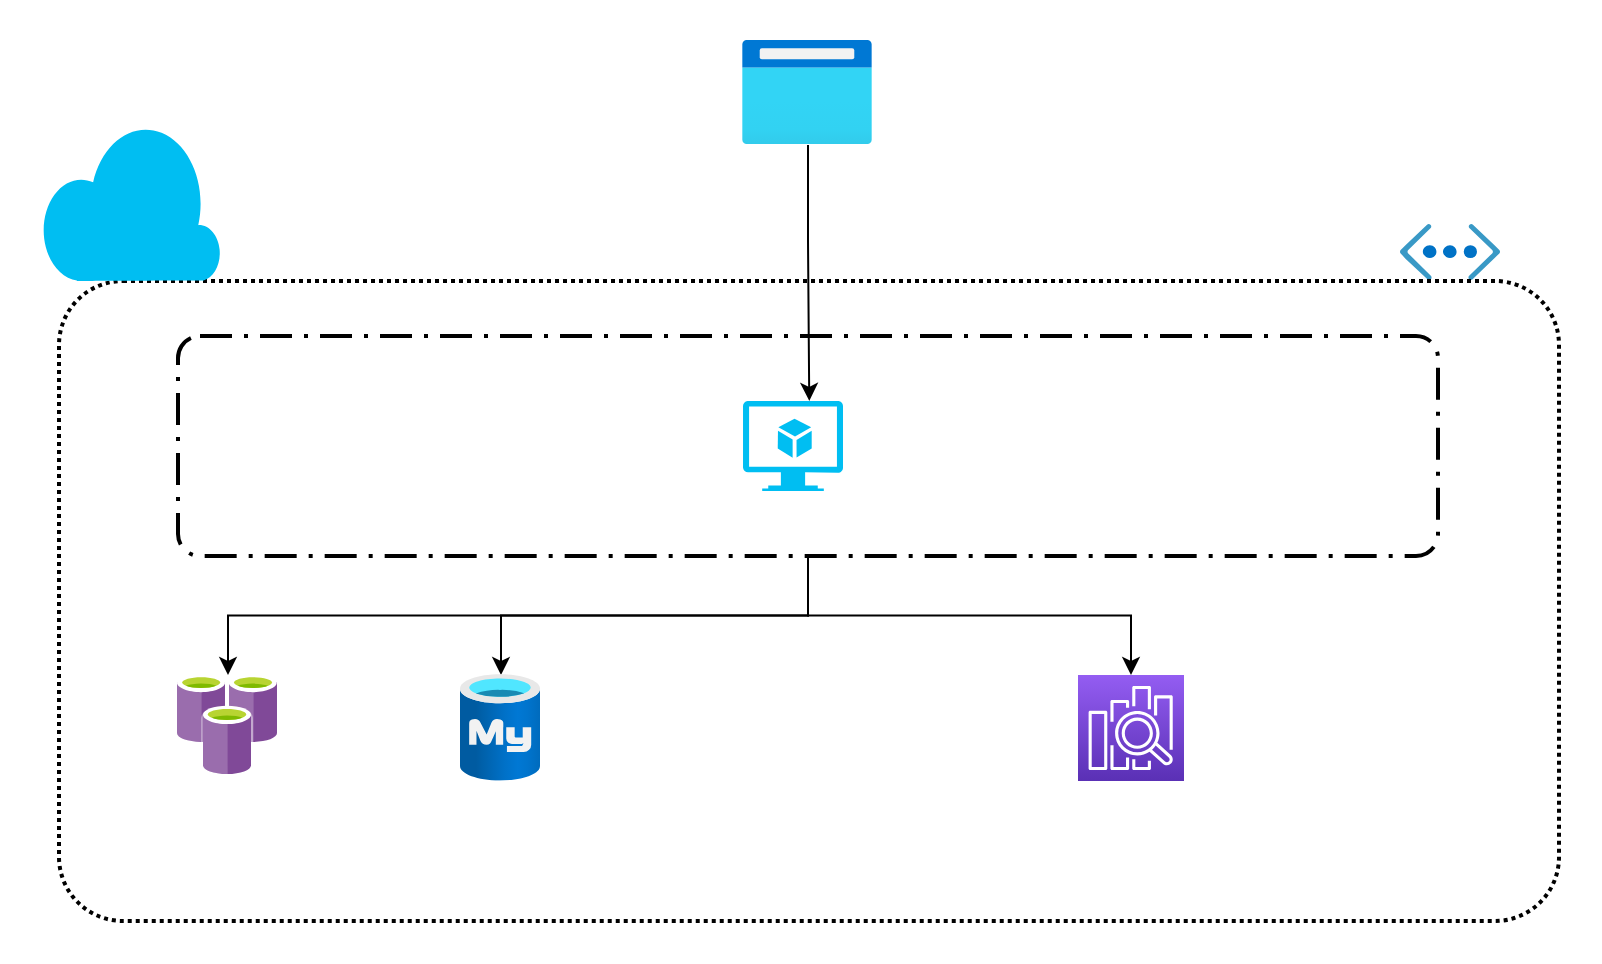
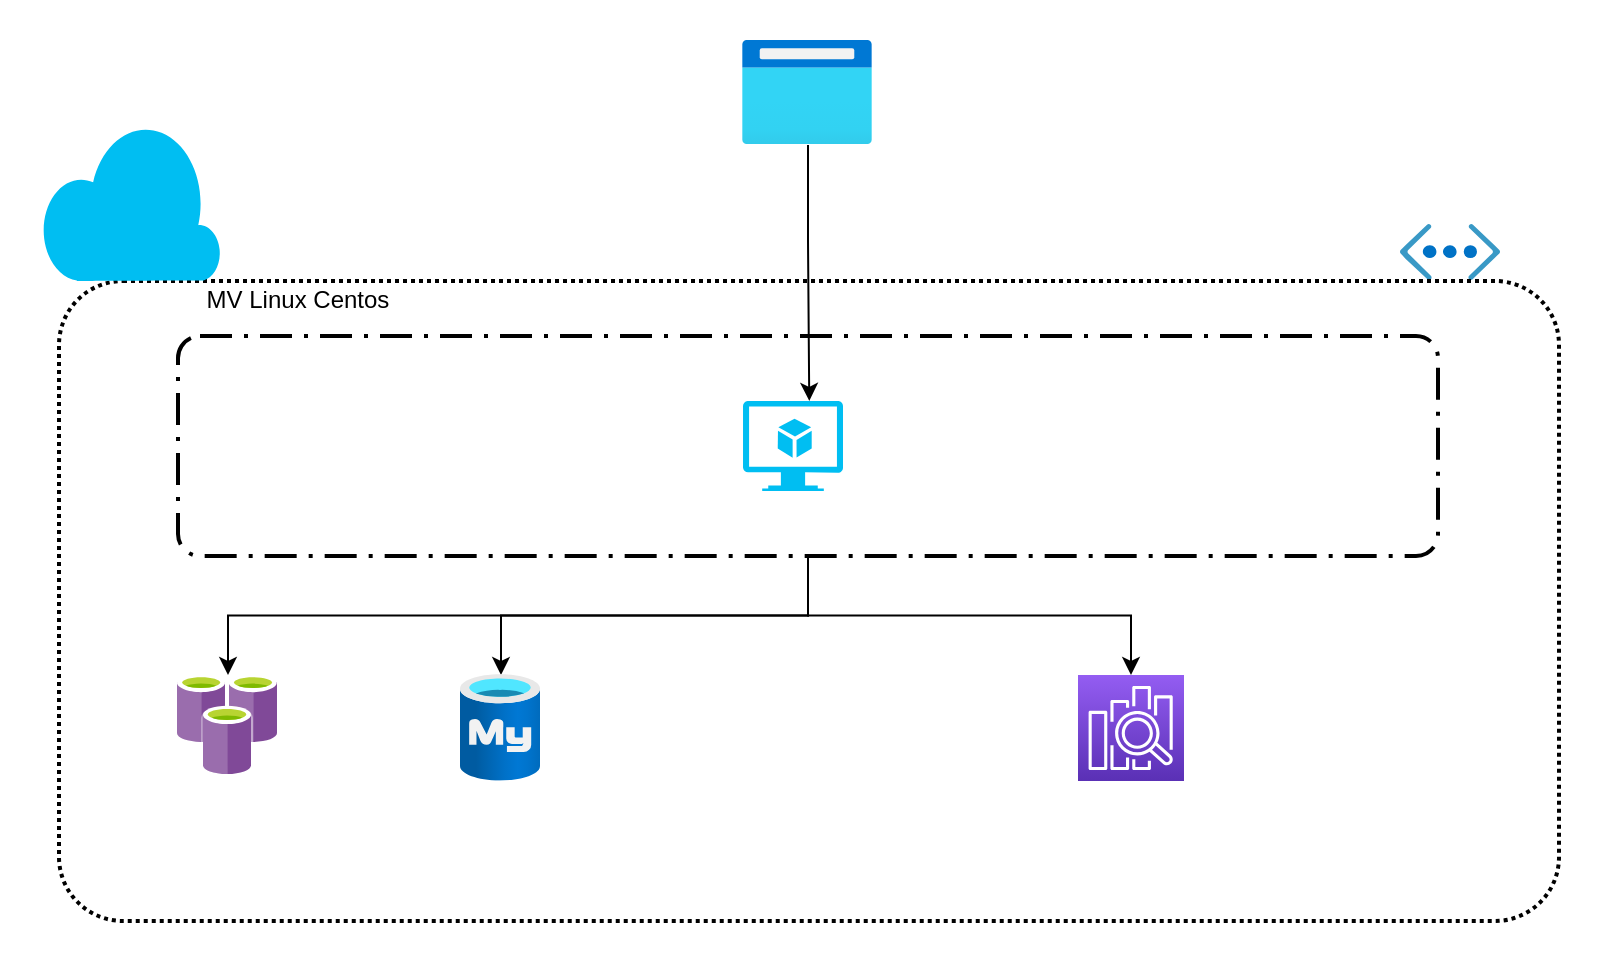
+ <mxCell id="7" value="MV Linux Centos" style="text;html=1;strokeColor=none;fillColor=none;align=center;verticalAlign=middle;whiteSpace=wrap;rounded=0;" vertex="1" parent="1"><mxGeometry x="88.5" y="140" width="120" height="20" as="geometry" /></mxCell>
